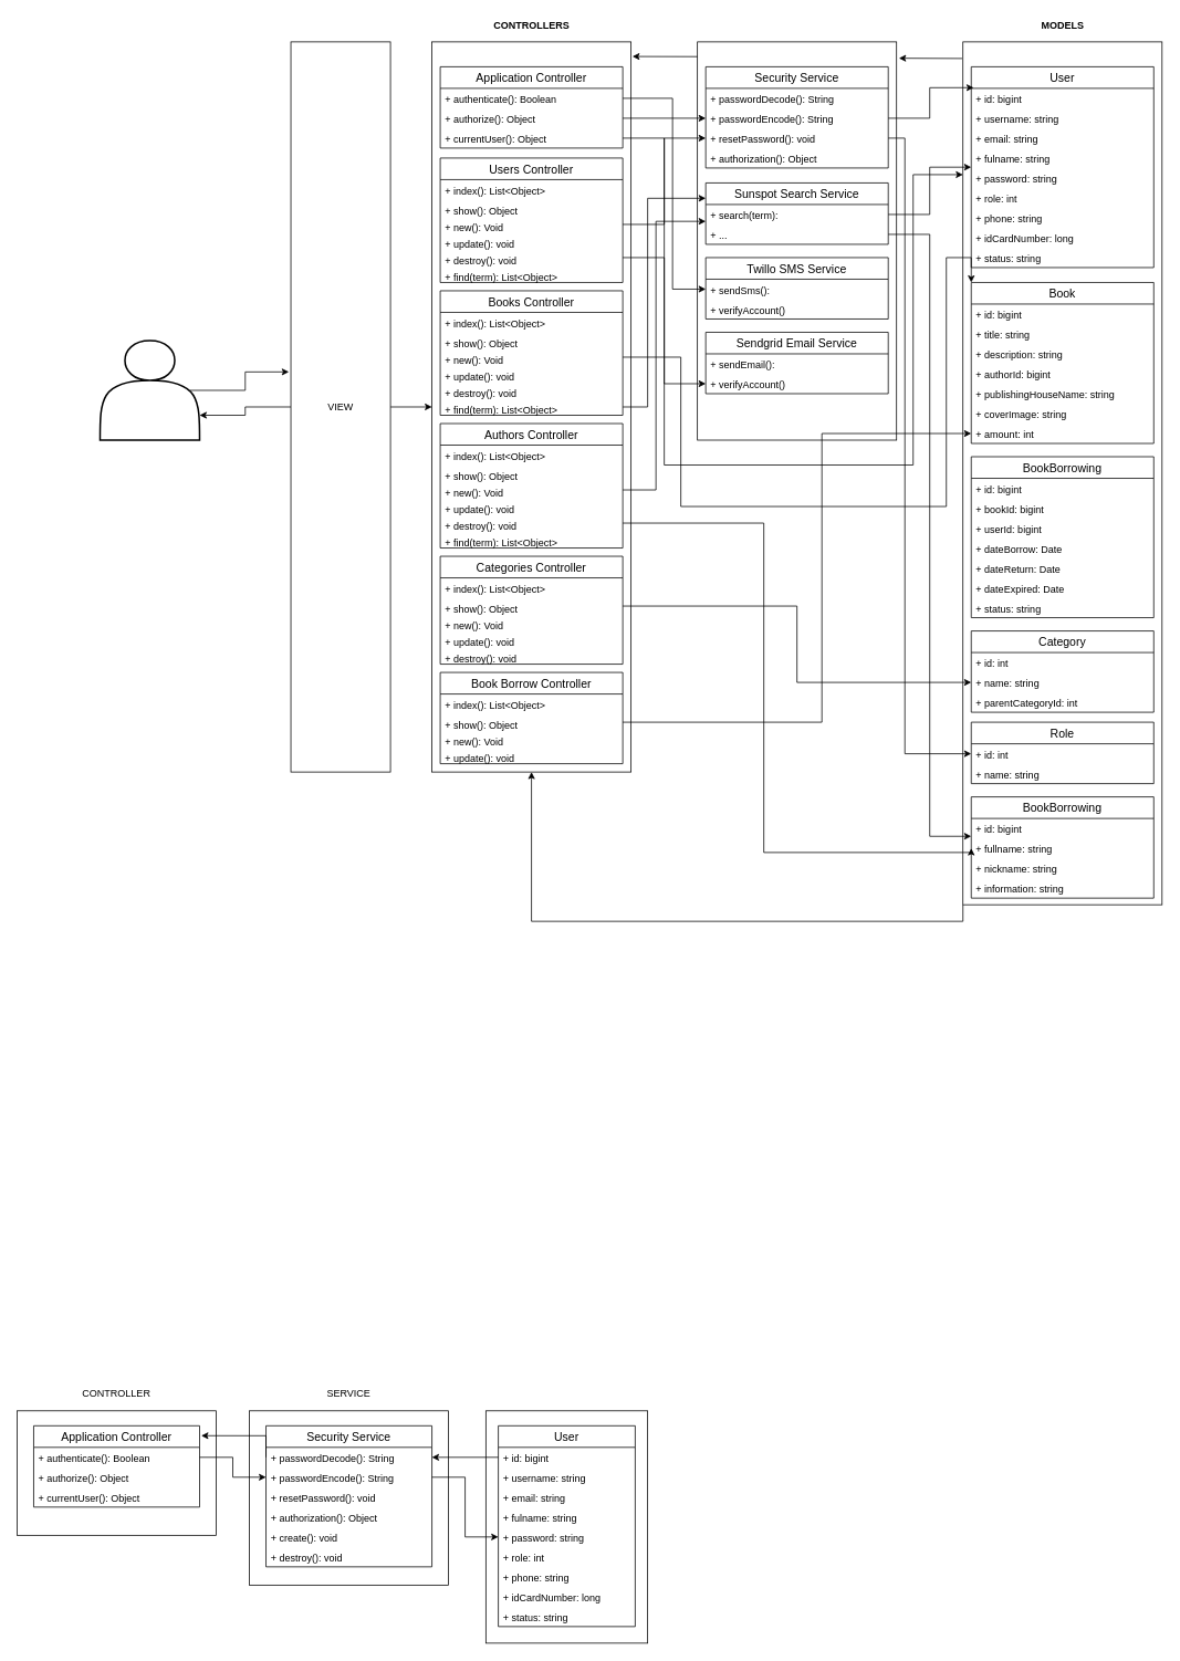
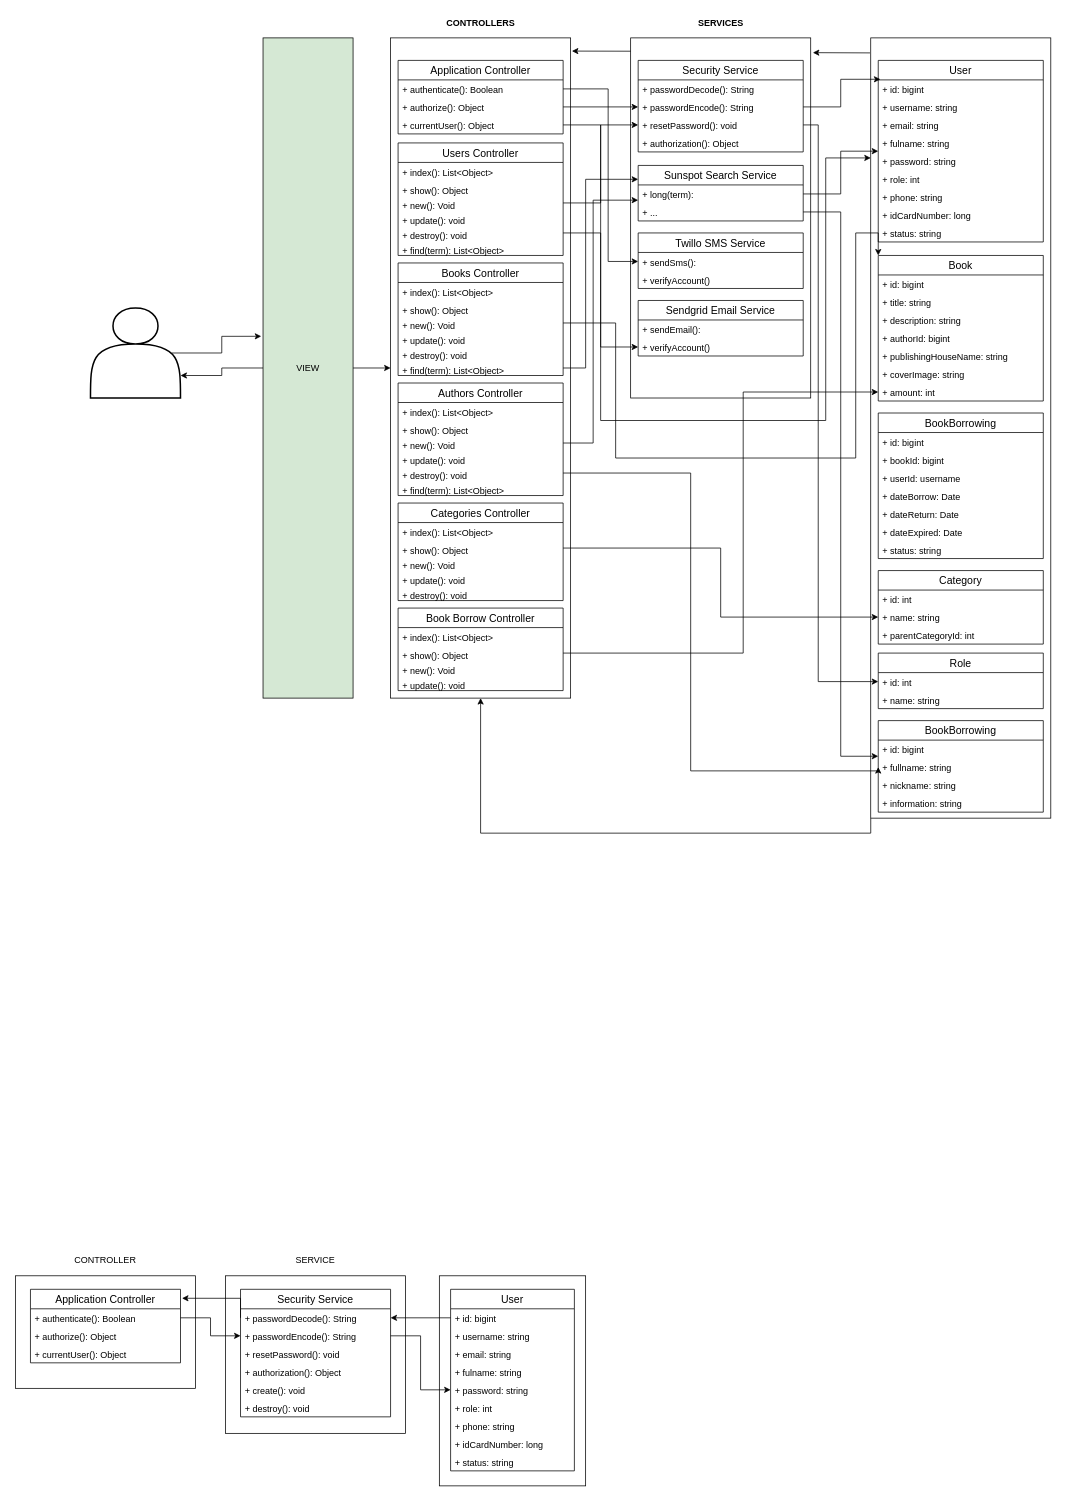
+ <mxCell id="27" value="&lt;b&gt;SERVICES&lt;/b&gt;" style="text;html=1;align=center;verticalAlign=middle;resizable=0;points=[];autosize=1;" parent="1" vertex="1"><mxGeometry x="920" y="20" width="80" height="20" as="geometry" /></mxCell>
- <mxCell id="28" value="&lt;b&gt;MODELS&lt;/b&gt;" style="text;html=1;align=center;verticalAlign=middle;resizable=0;points=[];autosize=1;" parent="1" vertex="1"><mxGeometry x="1245" y="20" width="70" height="20" as="geometry" /></mxCell>
- <mxCell id="16" value="+ search(term):&#10;" style="text;strokeColor=none;fillColor=none;spacingLeft=4;spacingRight=4;overflow=hidden;rotatable=0;points=[[0,0.5],[1,0.5]];portConstraint=eastwest;fontSize=12;" parent="15" vertex="1"><mxGeometry y="26" width="220" height="24" as="geometry" /></mxCell>
+ <mxCell id="16" value="+ long(term):&#10;" style="text;strokeColor=none;fillColor=none;spacingLeft=4;spacingRight=4;overflow=hidden;rotatable=0;points=[[0,0.5],[1,0.5]];portConstraint=eastwest;fontSize=12;" parent="15" vertex="1"><mxGeometry y="26" width="220" height="24" as="geometry" /></mxCell>
- <mxCell id="7" value="VIEW" style="rounded=0;whiteSpace=wrap;html=1;" parent="1" vertex="1"><mxGeometry x="350" y="50" width="120" height="880" as="geometry" /></mxCell>
+ <mxCell id="7" value="VIEW" style="rounded=0;whiteSpace=wrap;html=1;fillColor=#d5e8d4;" parent="1" vertex="1"><mxGeometry x="350" y="50" width="120" height="880" as="geometry" /></mxCell>
- <mxCell id="101" value="+ userId: bigint" style="text;strokeColor=none;fillColor=none;spacingLeft=4;spacingRight=4;overflow=hidden;rotatable=0;points=[[0,0.5],[1,0.5]];portConstraint=eastwest;fontSize=12;" parent="98" vertex="1"><mxGeometry y="74" width="220" height="24" as="geometry" /></mxCell>
+ <mxCell id="101" value="+ userId: username" style="text;strokeColor=none;fillColor=none;spacingLeft=4;spacingRight=4;overflow=hidden;rotatable=0;points=[[0,0.5],[1,0.5]];portConstraint=eastwest;fontSize=12;" parent="98" vertex="1"><mxGeometry y="74" width="220" height="24" as="geometry" /></mxCell>
